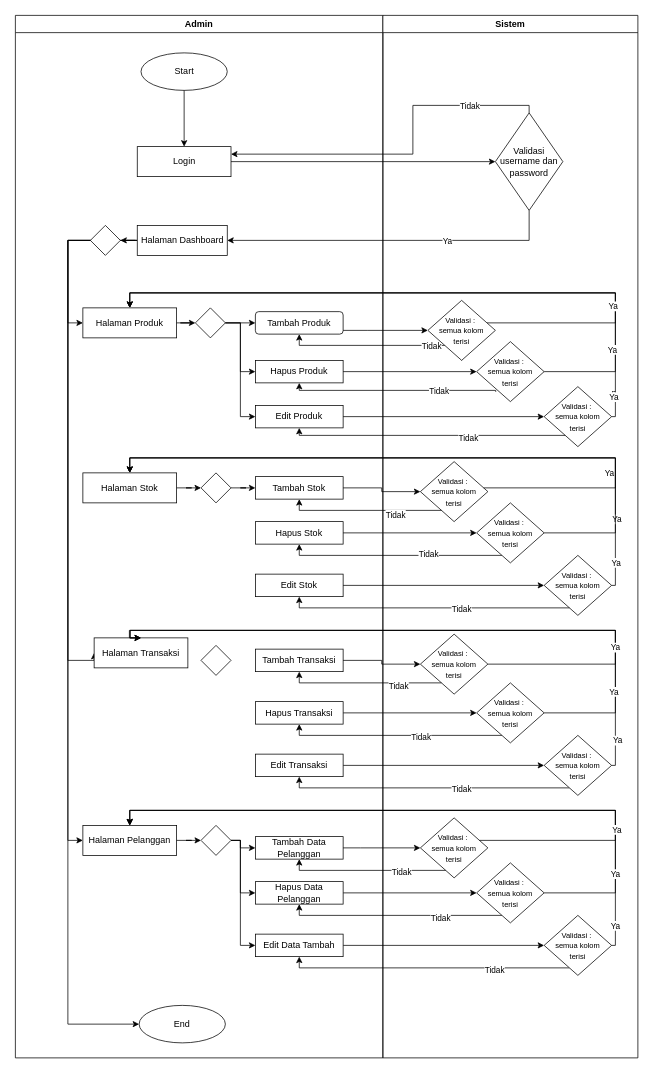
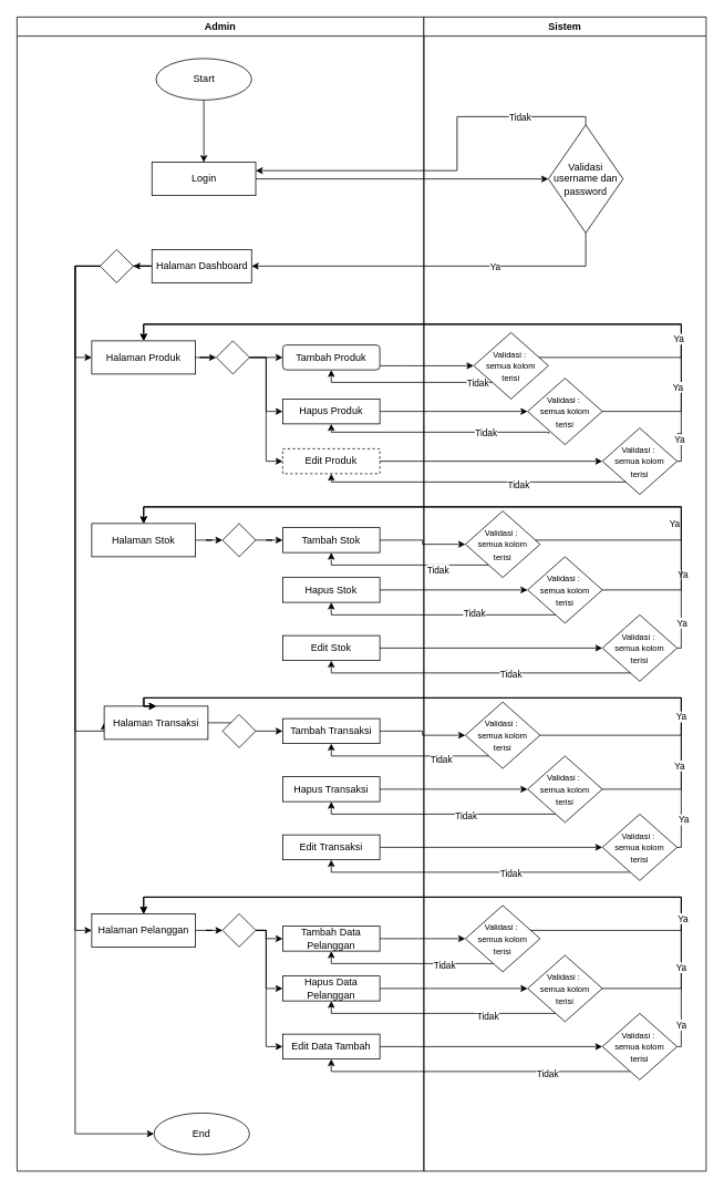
- <mxCell id="15" value="Edit Produk" style="rounded=0;whiteSpace=wrap;html=1;" vertex="1" parent="2"><mxGeometry x="320" y="520" width="117" height="30" as="geometry" /></mxCell>
+ <mxCell id="15" value="Edit Produk" style="rounded=0;whiteSpace=wrap;html=1;dashed=1;" vertex="1" parent="2"><mxGeometry x="320" y="520" width="117" height="30" as="geometry" /></mxCell>
+ <mxCell id="8" style="edgeStyle=orthogonalEdgeStyle;rounded=0;orthogonalLoop=1;jettySize=auto;html=1;" edge="1" parent="2" source="9" target="18"><mxGeometry relative="1" as="geometry" /></mxCell>
